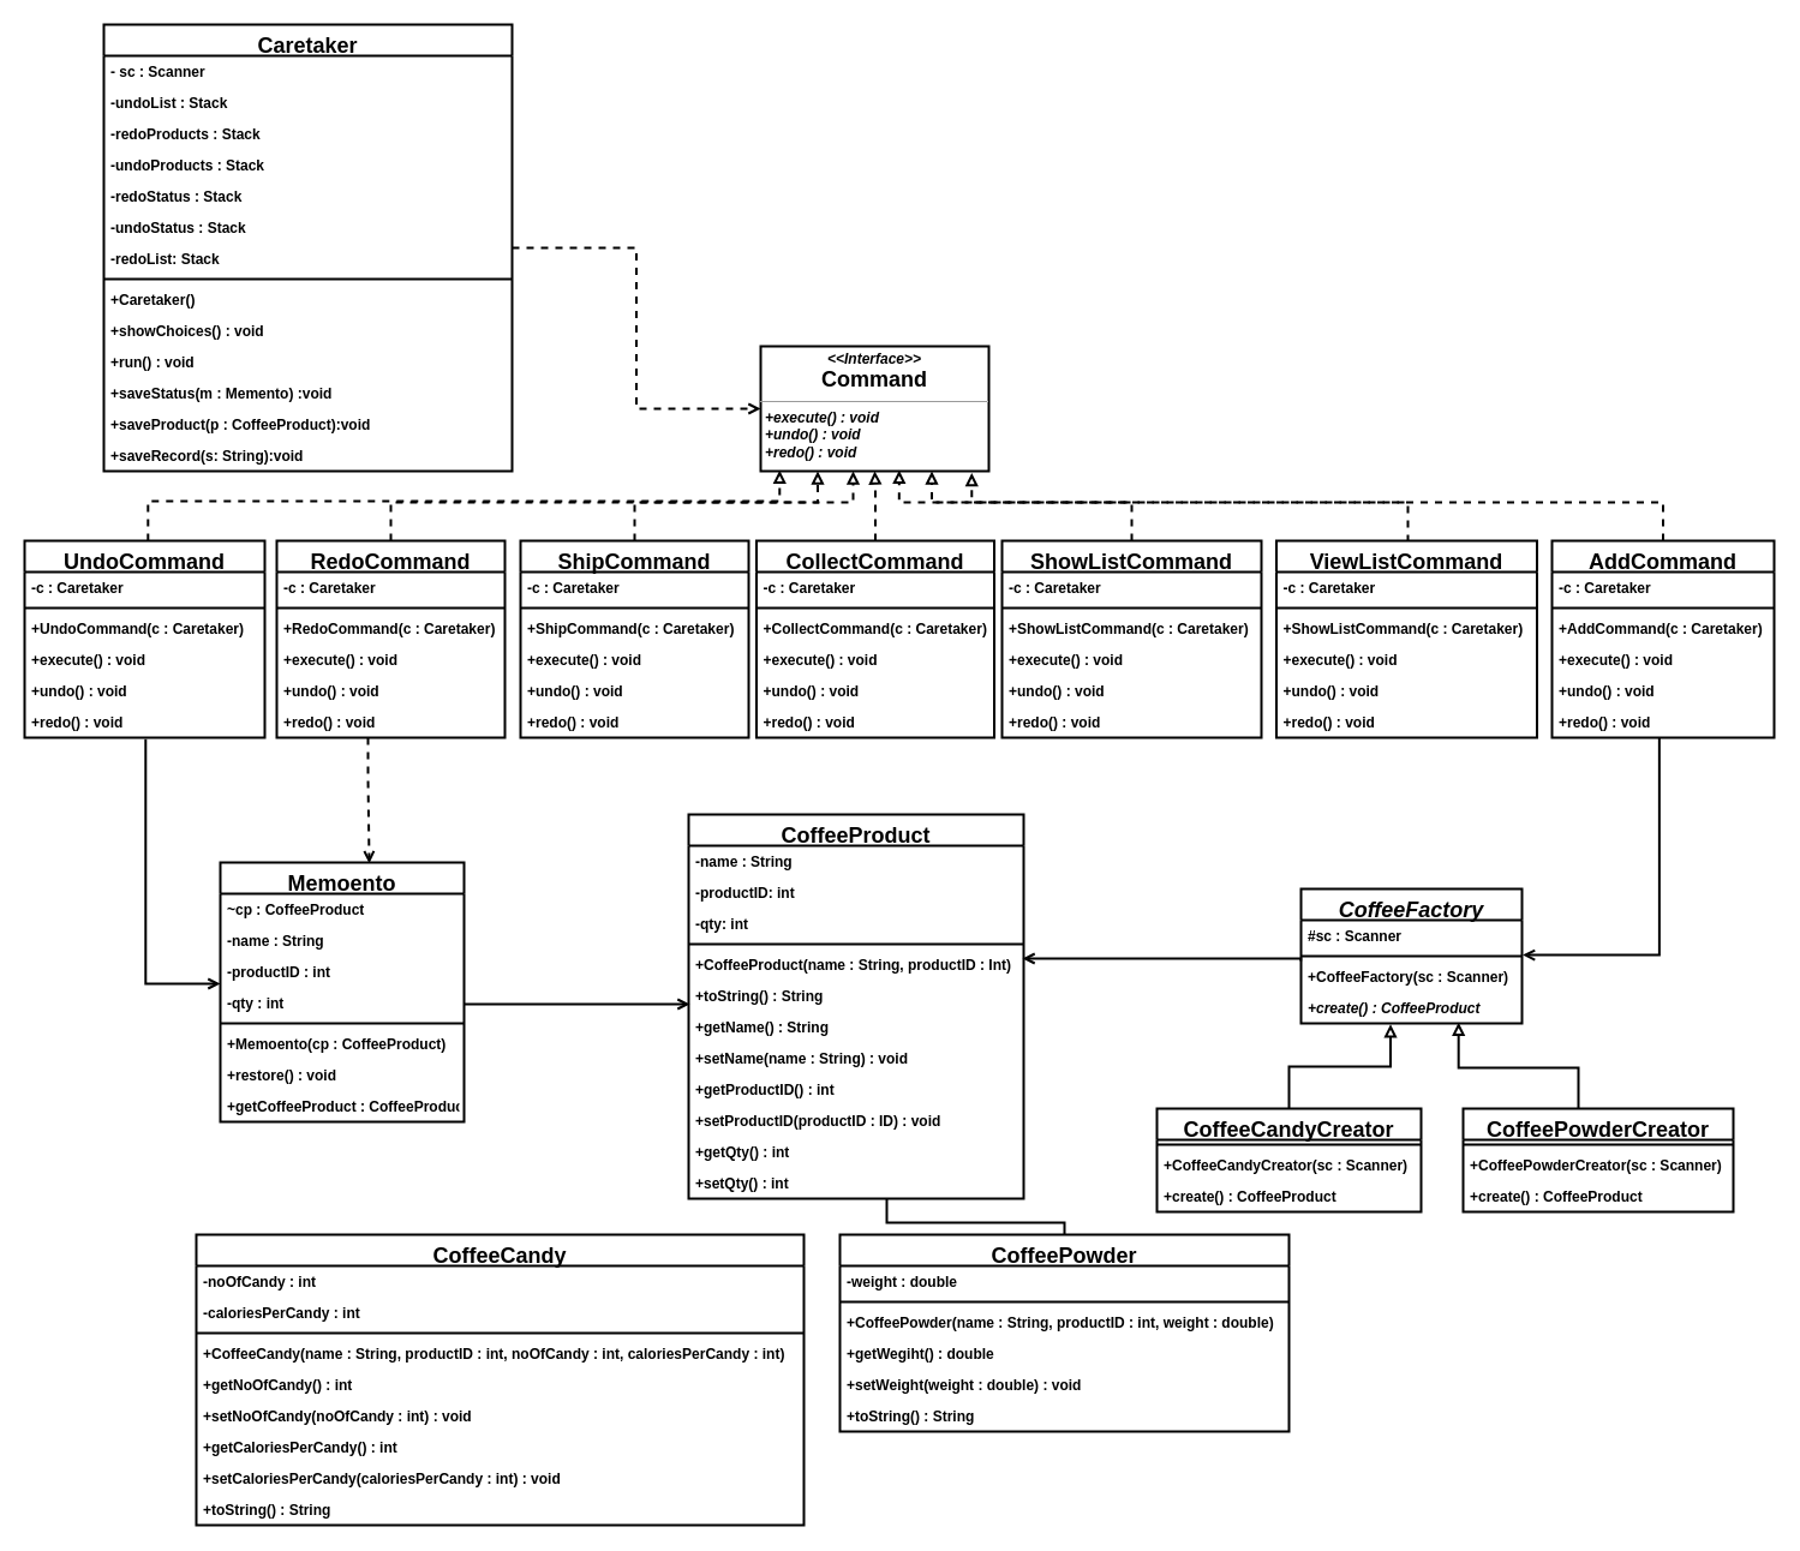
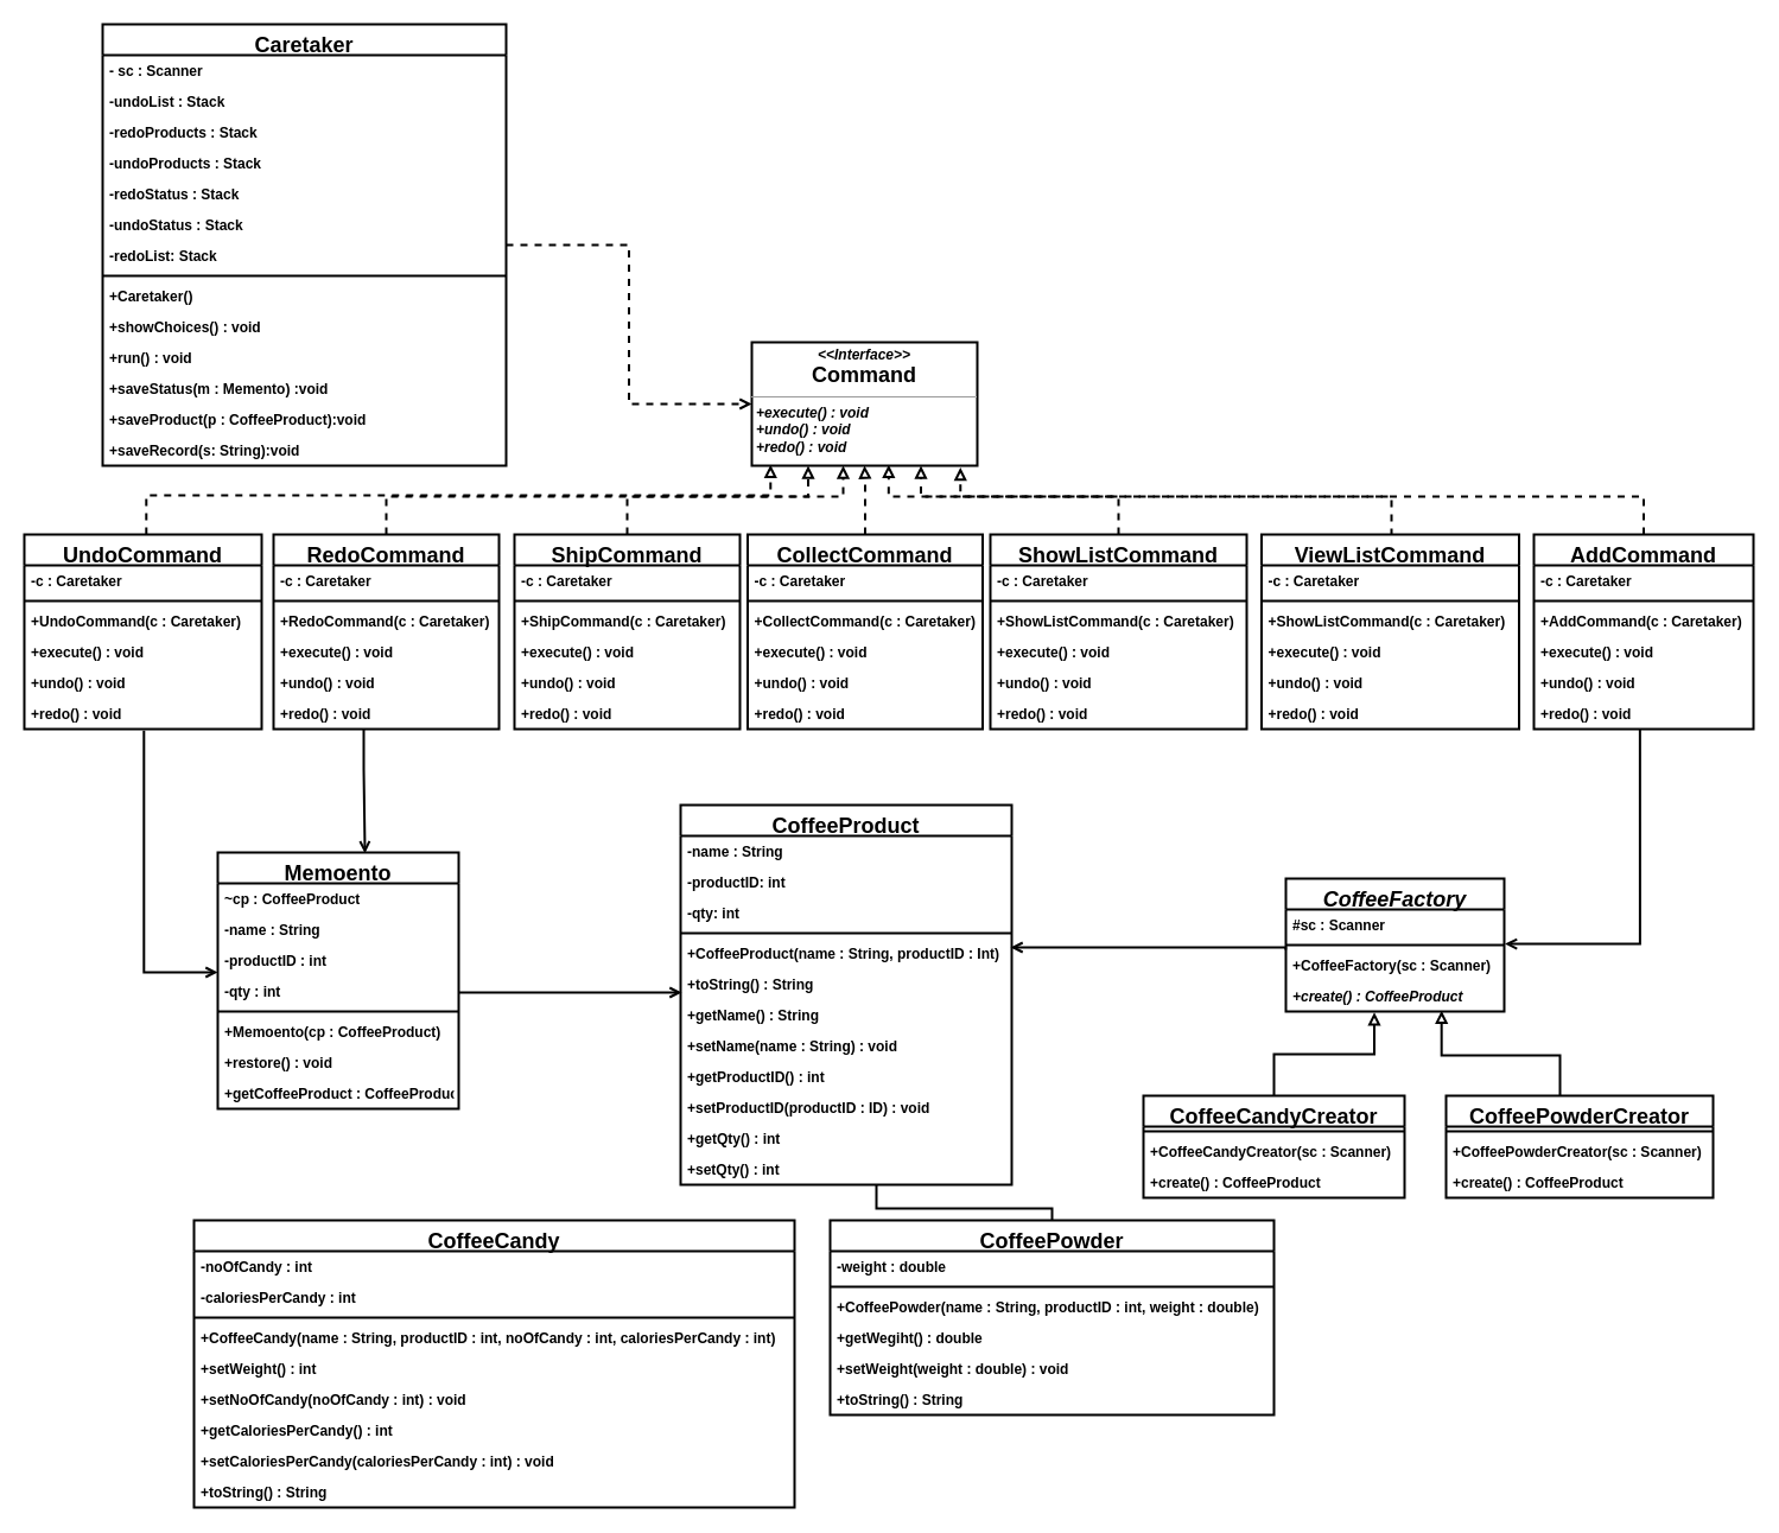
- <mxCell id="61" style="edgeStyle=orthogonalEdgeStyle;rounded=0;orthogonalLoop=1;jettySize=auto;html=1;endArrow=open;endFill=0;strokeWidth=2;fontStyle=1;entryX=0.611;entryY=0.003;entryDx=0;entryDy=0;entryPerimeter=0;dashed=1;" parent="1" source="62" target="118" edge="1"><mxGeometry relative="1" as="geometry"><mxPoint x="324" y="713" as="targetPoint" /><Array as="points"><mxPoint x="306" y="648" /><mxPoint x="306" y="648" /></Array></mxGeometry></mxCell>
+ <mxCell id="61" style="edgeStyle=orthogonalEdgeStyle;rounded=0;orthogonalLoop=1;jettySize=auto;html=1;endArrow=open;endFill=0;strokeWidth=2;fontStyle=1;entryX=0.611;entryY=0.003;entryDx=0;entryDy=0;entryPerimeter=0;" parent="1" source="62" target="118" edge="1"><mxGeometry relative="1" as="geometry"><mxPoint x="324" y="713" as="targetPoint" /><Array as="points"><mxPoint x="306" y="648" /><mxPoint x="306" y="648" /></Array></mxGeometry></mxCell>
- <mxCell id="20" value="+getNoOfCandy() : int" style="text;strokeColor=none;fillColor=none;align=left;verticalAlign=top;spacingLeft=4;spacingRight=4;overflow=hidden;rotatable=0;points=[[0,0.5],[1,0.5]];portConstraint=eastwest;strokeWidth=2;fontStyle=1" parent="15" vertex="1"><mxGeometry y="112" width="506" height="26" as="geometry" /></mxCell>
+ <mxCell id="20" value="+setWeight() : int" style="text;strokeColor=none;fillColor=none;align=left;verticalAlign=top;spacingLeft=4;spacingRight=4;overflow=hidden;rotatable=0;points=[[0,0.5],[1,0.5]];portConstraint=eastwest;strokeWidth=2;fontStyle=1" parent="15" vertex="1"><mxGeometry y="112" width="506" height="26" as="geometry" /></mxCell>
